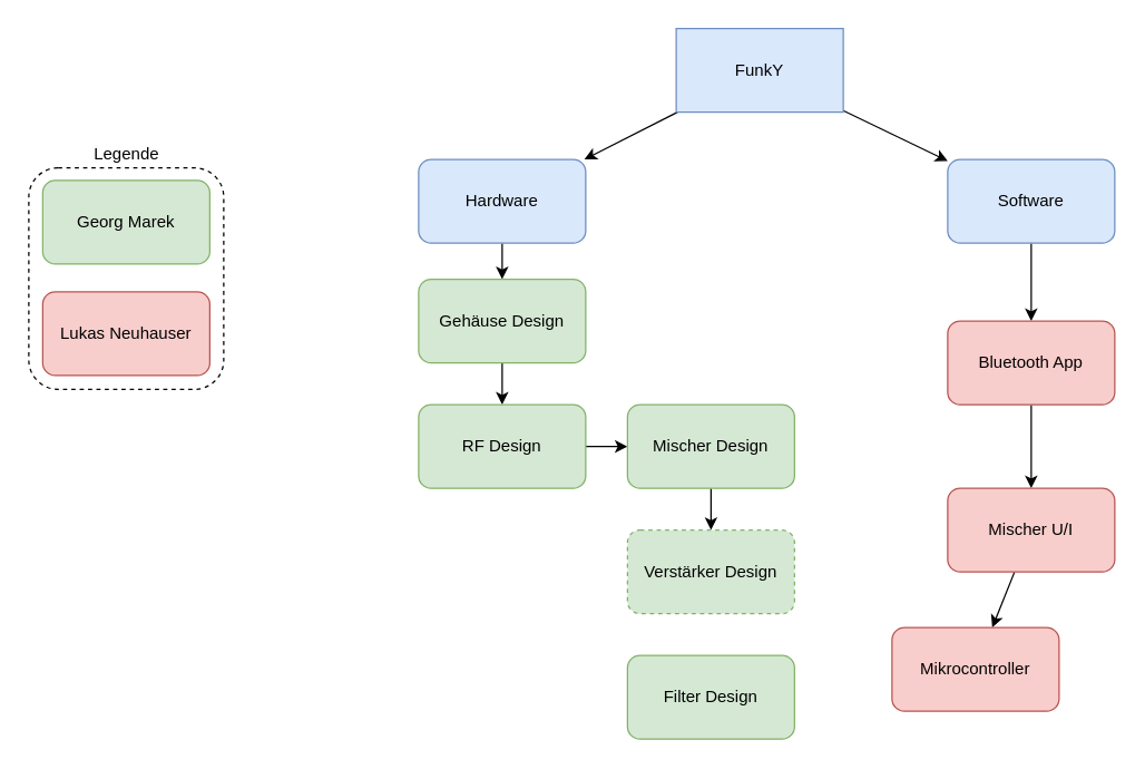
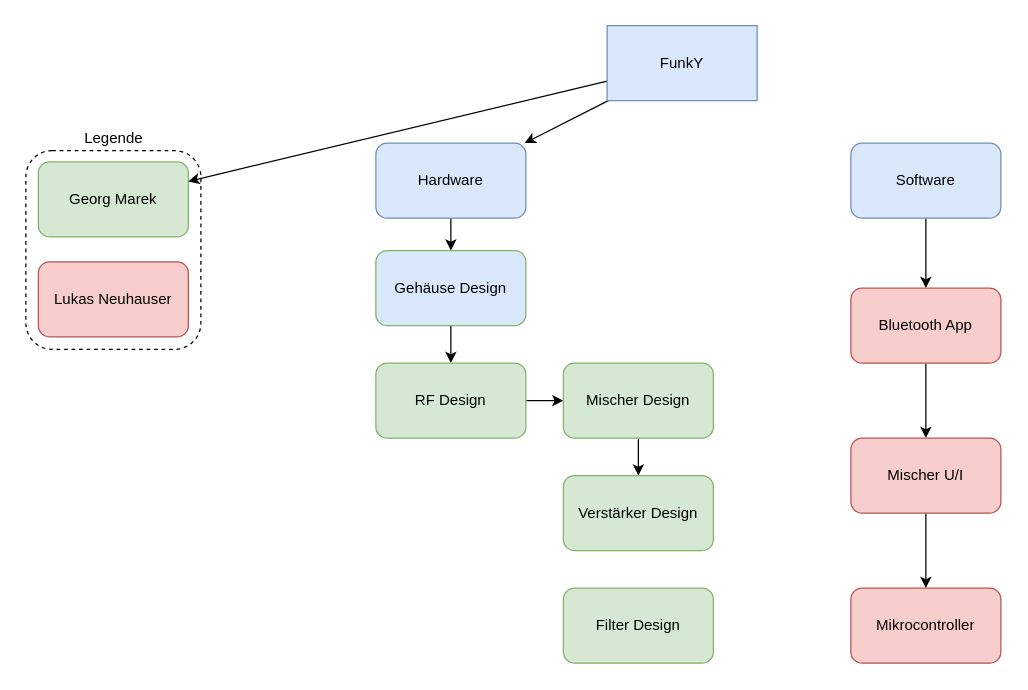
- <mxCell id="7" value="" style="edgeStyle=none;html=1;" edge="1" parent="1" source="8" target="12"><mxGeometry relative="1" as="geometry" /></mxCell>
+ <mxCell id="7" value="" style="edgeStyle=none;html=1;" edge="1" parent="1" source="8" target="4"><mxGeometry relative="1" as="geometry" /></mxCell>
- <mxCell id="14" value="Gehäuse Design" style="whiteSpace=wrap;html=1;fillColor=#d5e8d4;strokeColor=#82b366;rounded=1;" vertex="1" parent="1"><mxGeometry x="300" y="200" width="120" height="60" as="geometry" /></mxCell>
+ <mxCell id="14" value="Gehäuse Design" style="whiteSpace=wrap;html=1;fillColor=#dae8fc;strokeColor=#82b366;rounded=1;" vertex="1" parent="1"><mxGeometry x="300" y="200" width="120" height="60" as="geometry" /></mxCell>
- <mxCell id="19" value="Verstärker Design" style="whiteSpace=wrap;html=1;fillColor=#d5e8d4;strokeColor=#82b366;rounded=1;dashed=1;" vertex="1" parent="1"><mxGeometry x="450" y="380" width="120" height="60" as="geometry" /></mxCell>
+ <mxCell id="19" value="Verstärker Design" style="whiteSpace=wrap;html=1;fillColor=#d5e8d4;strokeColor=#82b366;rounded=1;" vertex="1" parent="1"><mxGeometry x="450" y="380" width="120" height="60" as="geometry" /></mxCell>
- <mxCell id="25" value="Mikrocontroller" style="whiteSpace=wrap;html=1;fillColor=#f8cecc;strokeColor=#b85450;rounded=1;" vertex="1" parent="1"><mxGeometry x="640" y="450" width="120" height="60" as="geometry" /></mxCell>
+ <mxCell id="25" value="Mikrocontroller" style="whiteSpace=wrap;html=1;fillColor=#f8cecc;strokeColor=#b85450;rounded=1;" vertex="1" parent="1"><mxGeometry x="680" y="470" width="120" height="60" as="geometry" /></mxCell>
